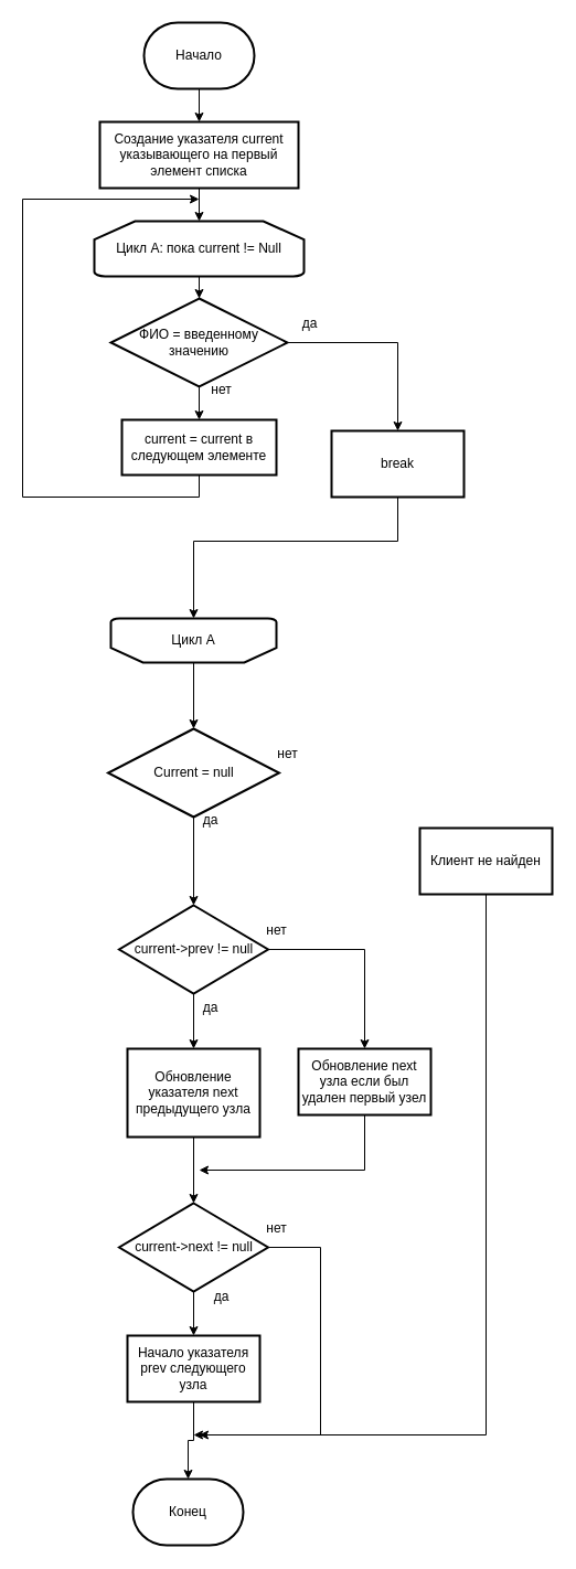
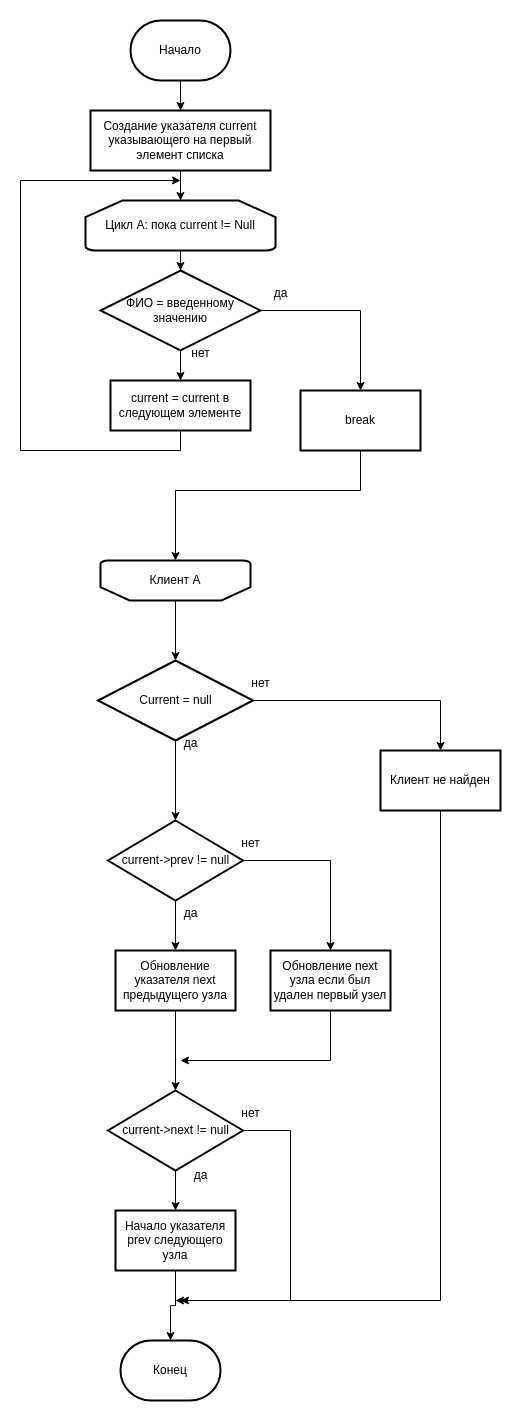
- <mxCell id="16" value="Цикл А" style="strokeWidth=2;html=1;shape=mxgraph.flowchart.loop_limit;whiteSpace=wrap;direction=west;" vertex="1" parent="1"><mxGeometry x="100" y="560" width="150" height="40" as="geometry" /></mxCell>
+ <mxCell id="16" value="Клиент А" style="strokeWidth=2;html=1;shape=mxgraph.flowchart.loop_limit;whiteSpace=wrap;direction=west;" vertex="1" parent="1"><mxGeometry x="100" y="560" width="150" height="40" as="geometry" /></mxCell>
+ <mxCell id="18" style="edgeStyle=orthogonalEdgeStyle;rounded=0;orthogonalLoop=1;jettySize=auto;html=1;exitX=1;exitY=0.5;exitDx=0;exitDy=0;entryX=0.5;entryY=0;entryDx=0;entryDy=0;" edge="1" parent="1" source="20" target="24"><mxGeometry relative="1" as="geometry" /></mxCell>
- <mxCell id="30" value="Обновление указателя next предыдущего узла" style="whiteSpace=wrap;html=1;strokeWidth=2;" vertex="1" parent="1"><mxGeometry x="115" y="950" width="120" height="80" as="geometry" /></mxCell>
+ <mxCell id="30" value="Обновление указателя next предыдущего узла" style="whiteSpace=wrap;html=1;strokeWidth=2;" vertex="1" parent="1"><mxGeometry x="115" y="950" width="120" height="60" as="geometry" /></mxCell>
